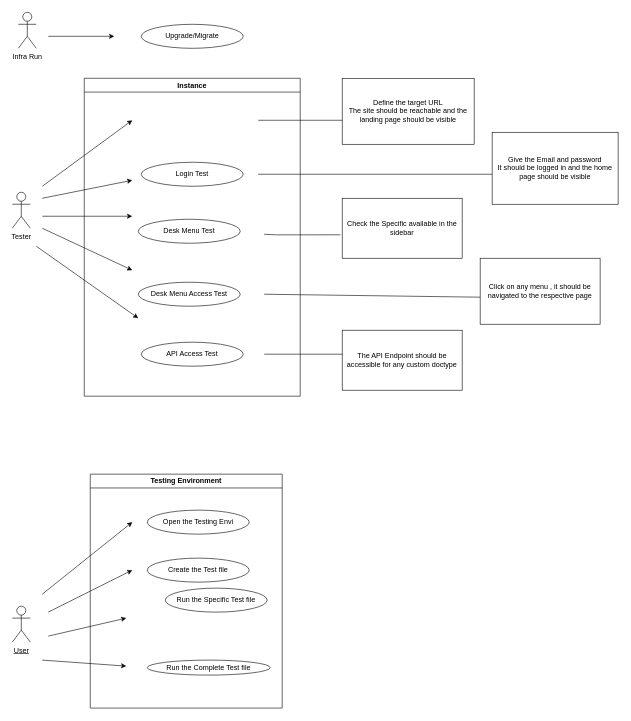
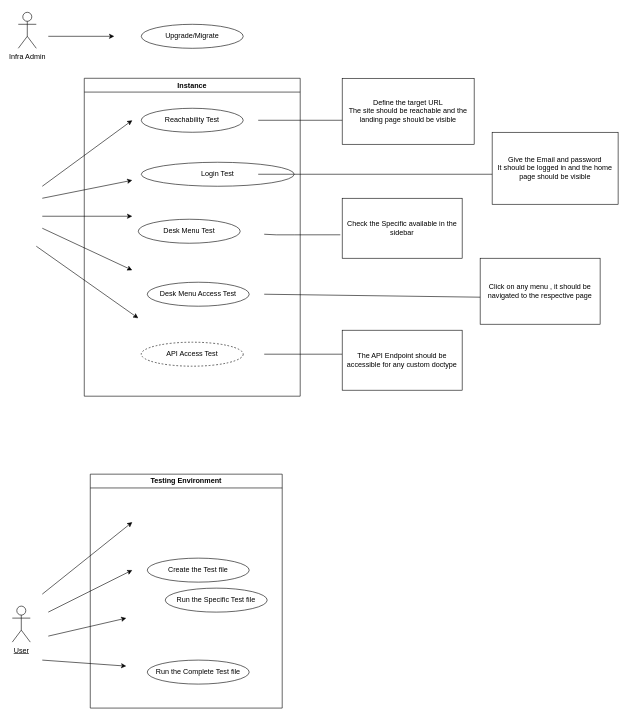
- <mxCell id="13" value="Infra Run" style="shape=umlActor;verticalLabelPosition=bottom;verticalAlign=top;html=1;outlineConnect=0;" vertex="1" parent="1"><mxGeometry x="30" y="20" width="30" height="60" as="geometry" /></mxCell>
+ <mxCell id="13" value="Infra Admin" style="shape=umlActor;verticalLabelPosition=bottom;verticalAlign=top;html=1;outlineConnect=0;" vertex="1" parent="1"><mxGeometry x="30" y="20" width="30" height="60" as="geometry" /></mxCell>
+ <mxCell id="3" value="Reachability Test" style="ellipse;whiteSpace=wrap;html=1;" vertex="1" parent="2"><mxGeometry x="95" y="50" width="170" height="40" as="geometry" /></mxCell>
- <mxCell id="4" value="Login Test" style="ellipse;whiteSpace=wrap;html=1;" vertex="1" parent="2"><mxGeometry x="95" y="140" width="170" height="40" as="geometry" /></mxCell>
+ <mxCell id="4" value="Login Test" style="ellipse;whiteSpace=wrap;html=1;" vertex="1" parent="2"><mxGeometry x="95" y="140" width="255" height="40" as="geometry" /></mxCell>
- <mxCell id="14" value="Tester" style="shape=umlActor;verticalLabelPosition=bottom;verticalAlign=top;html=1;outlineConnect=0;" vertex="1" parent="1"><mxGeometry x="20" y="320" width="30" height="60" as="geometry" /></mxCell>
- <mxCell id="6" value="Desk Menu Access Test" style="ellipse;whiteSpace=wrap;html=1;" vertex="1" parent="2"><mxGeometry x="90" y="340" width="170" height="40" as="geometry" /></mxCell>
+ <mxCell id="6" value="Desk Menu Access Test" style="ellipse;whiteSpace=wrap;html=1;" vertex="1" parent="2"><mxGeometry x="105" y="340" width="170" height="40" as="geometry" /></mxCell>
- <mxCell id="10" value="API Access Test" style="ellipse;whiteSpace=wrap;html=1;" vertex="1" parent="2"><mxGeometry x="95" y="440" width="170" height="40" as="geometry" /></mxCell>
+ <mxCell id="10" value="API Access Test" style="ellipse;whiteSpace=wrap;html=1;dashed=1;" vertex="1" parent="2"><mxGeometry x="95" y="440" width="170" height="40" as="geometry" /></mxCell>
- <mxCell id="23" value="Open the Testing Envi" style="ellipse;whiteSpace=wrap;html=1;" vertex="1" parent="22"><mxGeometry x="95" y="60" width="170" height="40" as="geometry" /></mxCell>
- <mxCell id="26" value="Run the Complete Test file" style="ellipse;whiteSpace=wrap;html=1;" vertex="1" parent="22"><mxGeometry x="95" y="310" width="205" height="25" as="geometry" /></mxCell>
+ <mxCell id="26" value="Run the Complete Test file" style="ellipse;whiteSpace=wrap;html=1;" vertex="1" parent="22"><mxGeometry x="95" y="310" width="170" height="40" as="geometry" /></mxCell>
